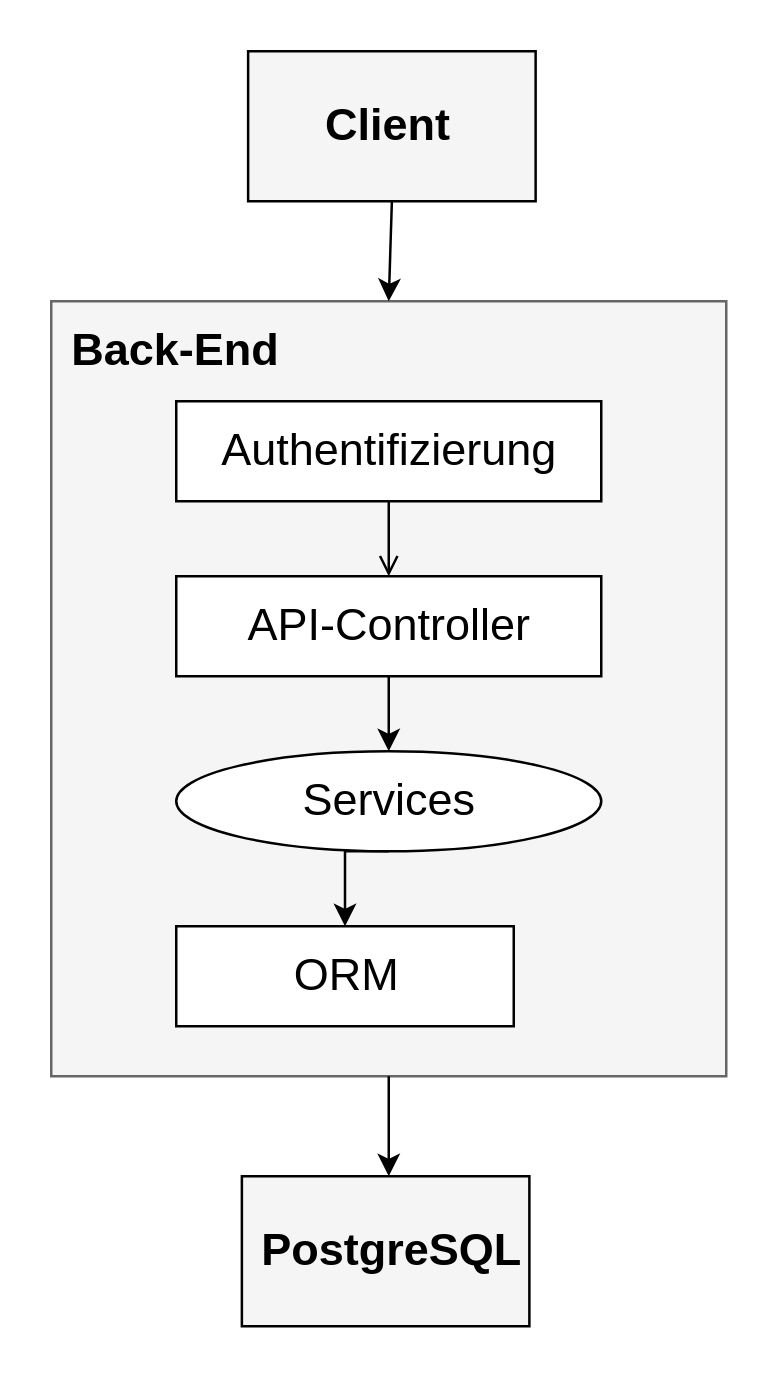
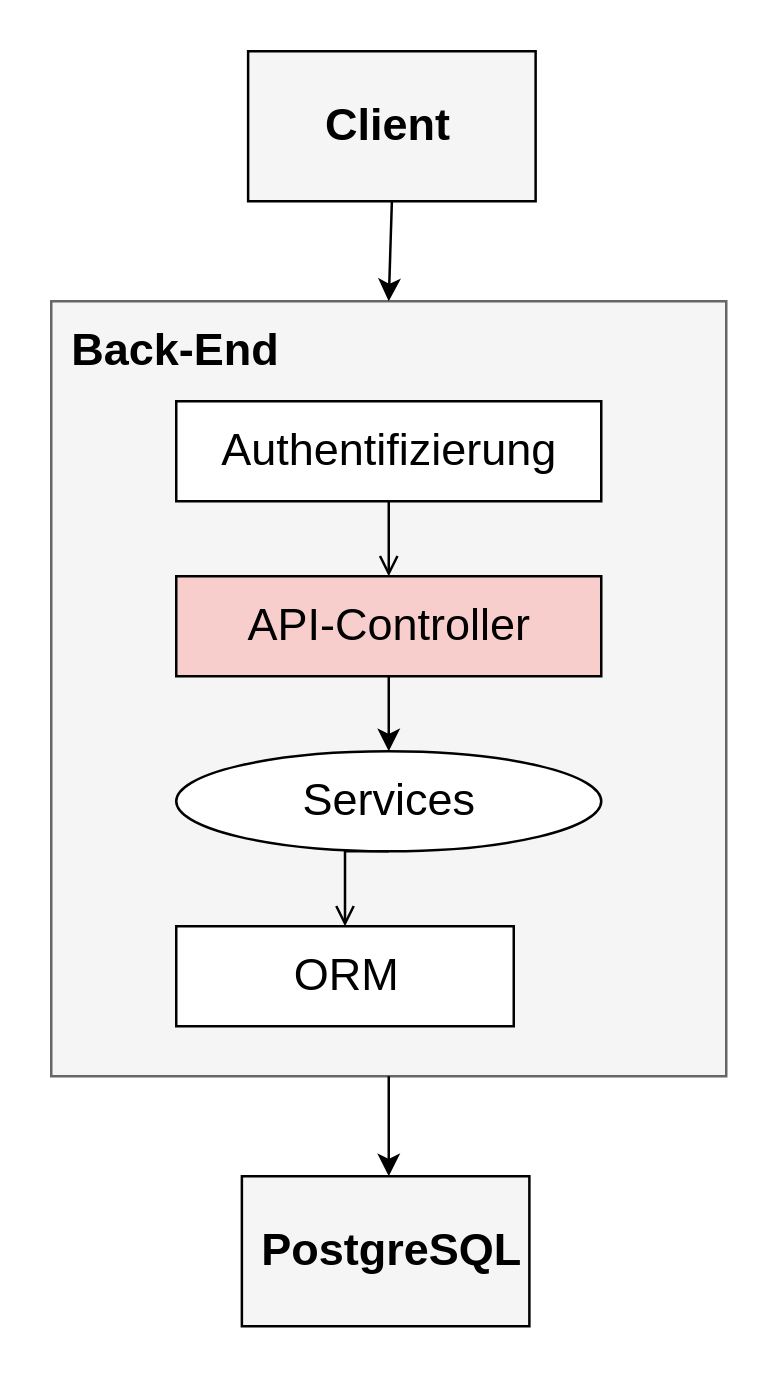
- <mxCell id="8" value="API-Controller" style="html=1;fontSize=18;" vertex="1" parent="1"><mxGeometry x="70" y="230" width="170" height="40" as="geometry" /></mxCell>
+ <mxCell id="8" value="API-Controller" style="html=1;fontSize=18;fillColor=#f8cecc;" vertex="1" parent="1"><mxGeometry x="70" y="230" width="170" height="40" as="geometry" /></mxCell>
- <mxCell id="9" style="edgeStyle=orthogonalEdgeStyle;rounded=0;orthogonalLoop=1;jettySize=auto;html=1;exitX=0.5;exitY=1;exitDx=0;exitDy=0;entryX=0.5;entryY=0;entryDx=0;entryDy=0;startArrow=none;startFill=0;" edge="1" parent="1" source="10" target="11"><mxGeometry relative="1" as="geometry" /></mxCell>
+ <mxCell id="9" style="edgeStyle=orthogonalEdgeStyle;rounded=0;orthogonalLoop=1;jettySize=auto;html=1;exitX=0.5;exitY=1;exitDx=0;exitDy=0;entryX=0.5;entryY=0;entryDx=0;entryDy=0;startArrow=none;startFill=0;endArrow=open;" edge="1" parent="1" source="10" target="11"><mxGeometry relative="1" as="geometry" /></mxCell>
